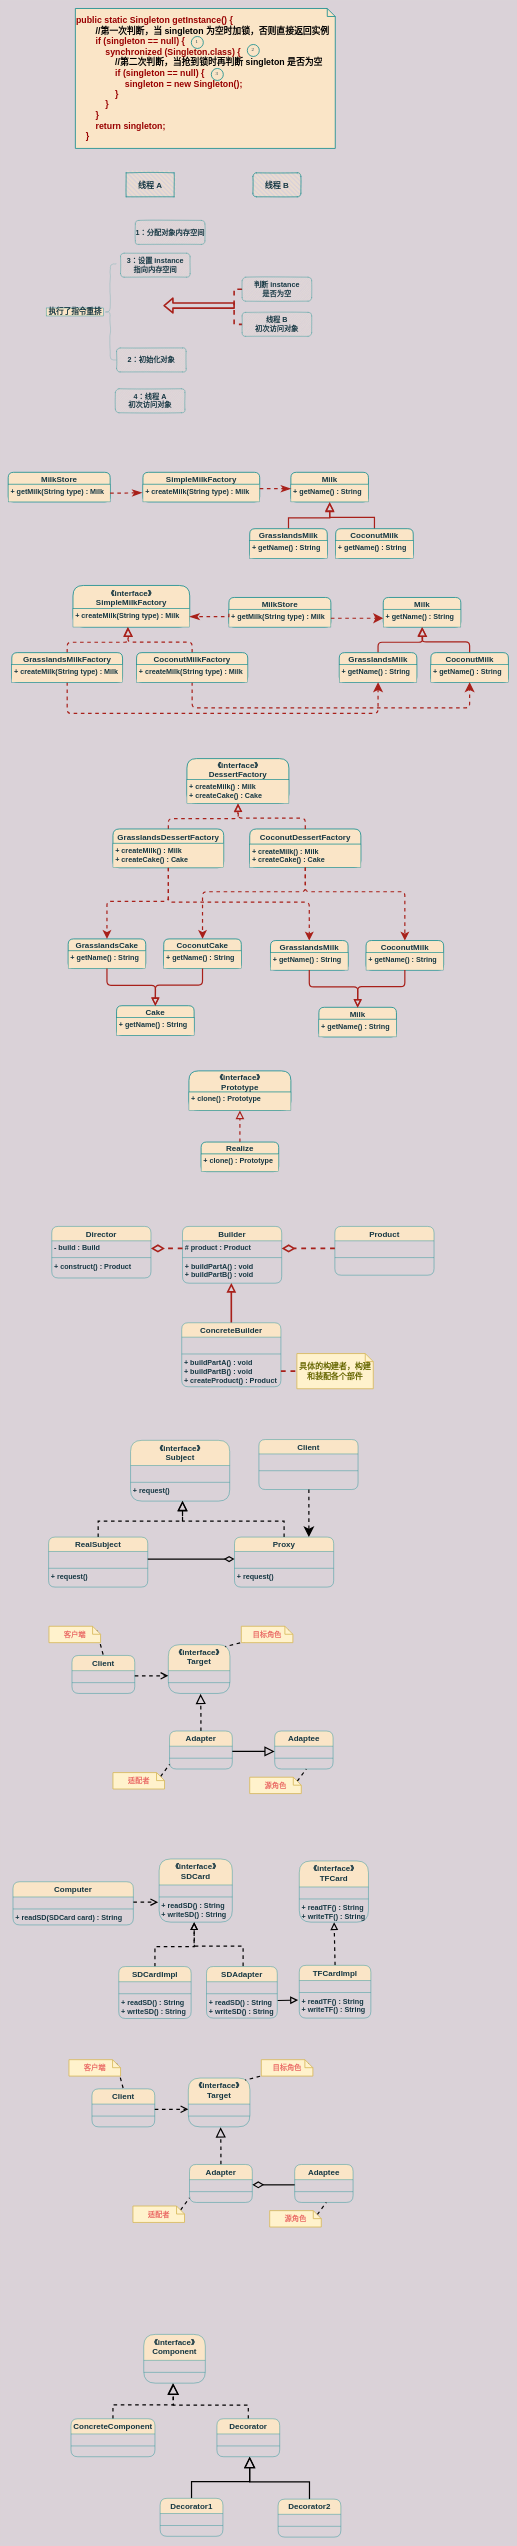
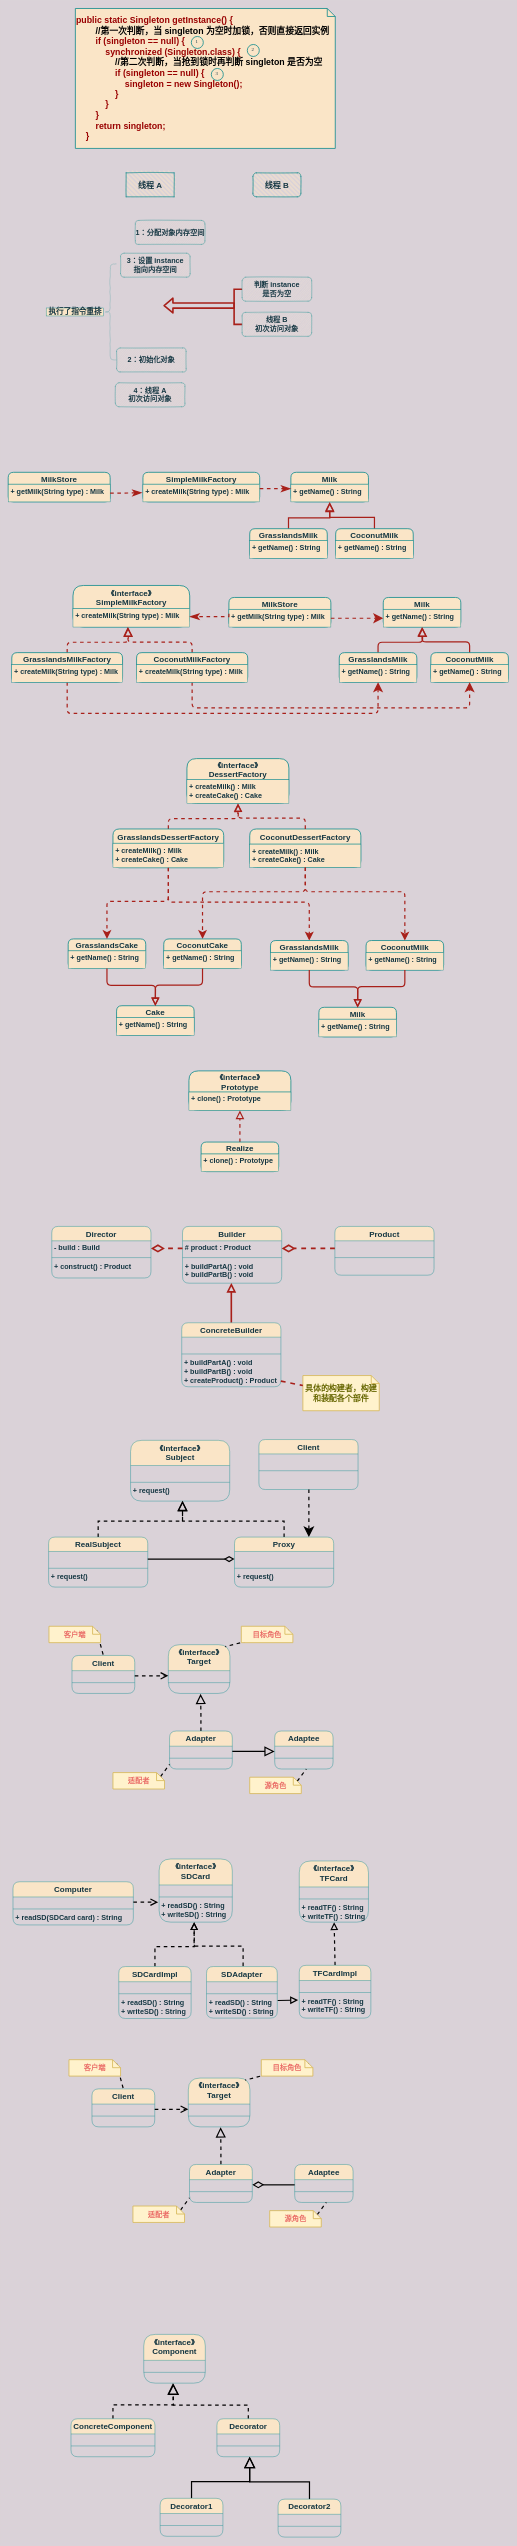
- <mxCell id="13" style="edgeStyle=orthogonalEdgeStyle;rounded=0;orthogonalLoop=1;jettySize=auto;html=1;exitX=0;exitY=0.5;exitDx=0;exitDy=0;entryX=0;entryY=0.5;entryDx=0;entryDy=0;strokeWidth=4;endArrow=none;endFill=0;strokeColor=#A8201A;fontColor=#143642;labelBackgroundColor=#DAD2D8;dashed=1;" parent="1" source="14" target="15" edge="1"><mxGeometry relative="1" as="geometry" /></mxCell>
+ <mxCell id="13" style="edgeStyle=orthogonalEdgeStyle;rounded=0;orthogonalLoop=1;jettySize=auto;html=1;exitX=0;exitY=0.5;exitDx=0;exitDy=0;entryX=0;entryY=0.5;entryDx=0;entryDy=0;strokeWidth=4;endArrow=none;endFill=0;strokeColor=#A8201A;fontColor=#143642;labelBackgroundColor=#DAD2D8;" parent="1" source="14" target="15" edge="1"><mxGeometry relative="1" as="geometry" /></mxCell>
- <mxCell id="12" value="&lt;b style=&quot;font-size: 18px&quot;&gt;4：线程 A &lt;br&gt;初次访问对象&lt;/b&gt;" style="rounded=1;whiteSpace=wrap;html=1;shadow=0;comic=1;opacity=50;sketch=1;fillColor=#FAE5C7;strokeColor=#0F8B8D;fontColor=#143642;" parent="1" vertex="1"><mxGeometry x="288" y="971" width="174" height="60" as="geometry" /></mxCell>
+ <mxCell id="12" value="&lt;b style=&quot;font-size: 18px&quot;&gt;4：线程 A &lt;br&gt;初次访问对象&lt;/b&gt;" style="rounded=1;whiteSpace=wrap;html=1;shadow=0;comic=1;opacity=50;sketch=1;fillColor=#FAE5C7;strokeColor=#0F8B8D;fontColor=#143642;" parent="1" vertex="1"><mxGeometry x="288" y="956" width="174" height="60" as="geometry" /></mxCell>
- <mxCell id="98" value="具体的构建者，构建和装配各个部件" style="shape=note;strokeWidth=2;fontSize=20;size=20;whiteSpace=wrap;html=1;fillColor=#fff2cc;strokeColor=#d6b656;fontColor=#666600;rounded=1;sketch=0;fontStyle=1" parent="1" vertex="1"><mxGeometry x="742" y="3384" width="191" height="88" as="geometry" /></mxCell>
+ <mxCell id="98" value="具体的构建者，构建和装配各个部件" style="shape=note;strokeWidth=2;fontSize=20;size=20;whiteSpace=wrap;html=1;fillColor=#fff2cc;strokeColor=#d6b656;fontColor=#666600;rounded=1;sketch=0;fontStyle=1" parent="1" vertex="1"><mxGeometry x="757" y="3439" width="191" height="88" as="geometry" /></mxCell>
